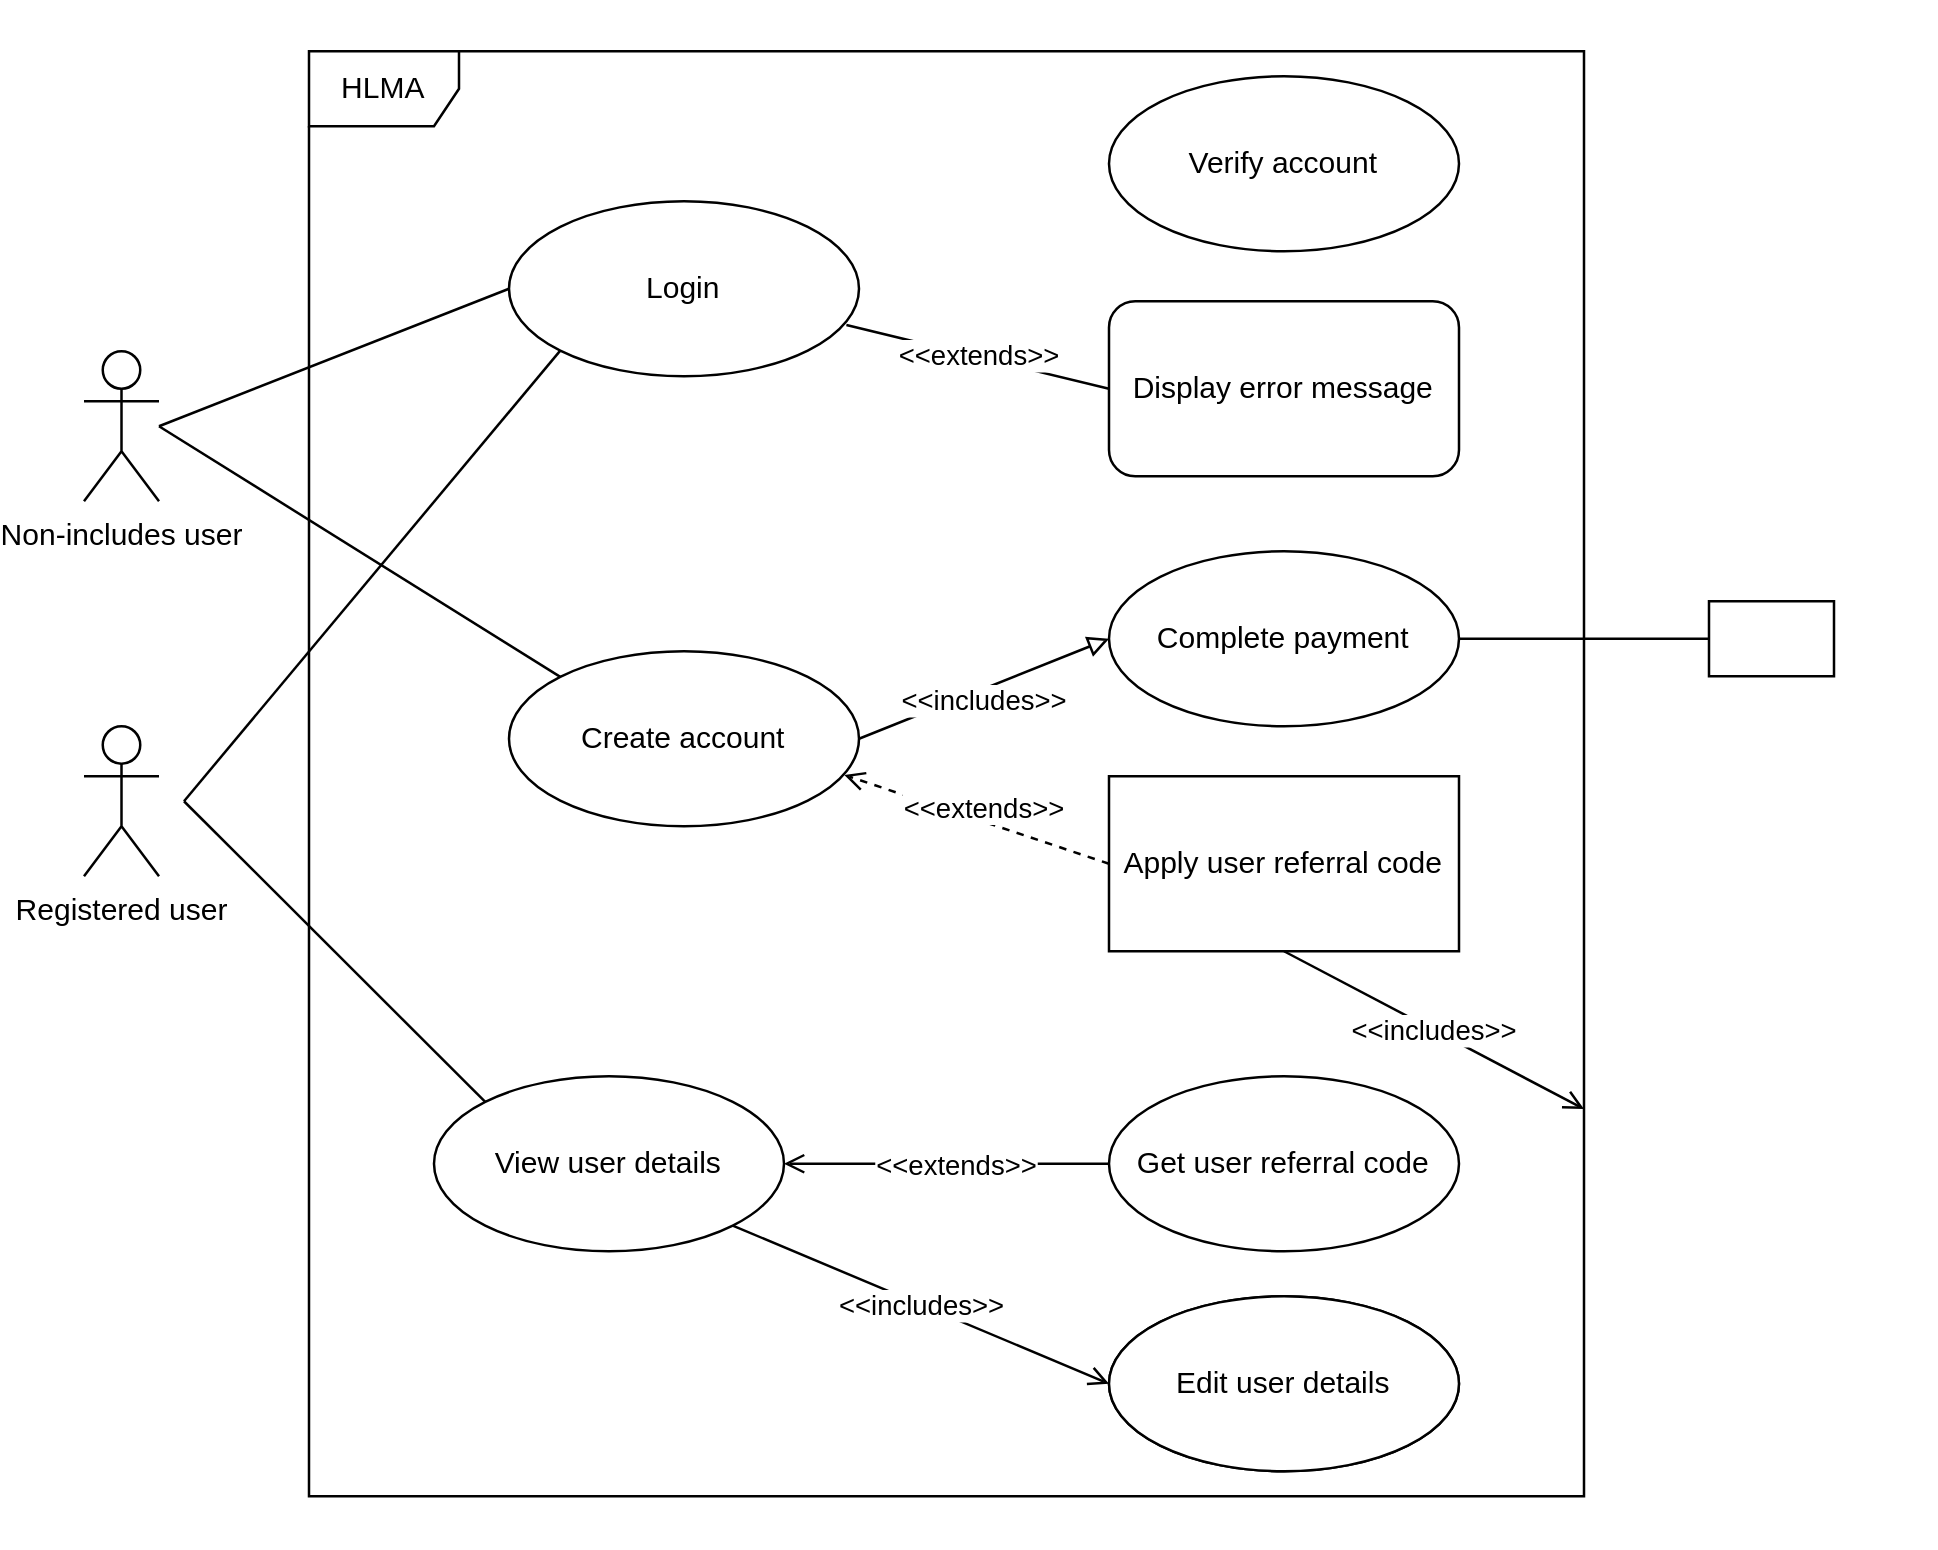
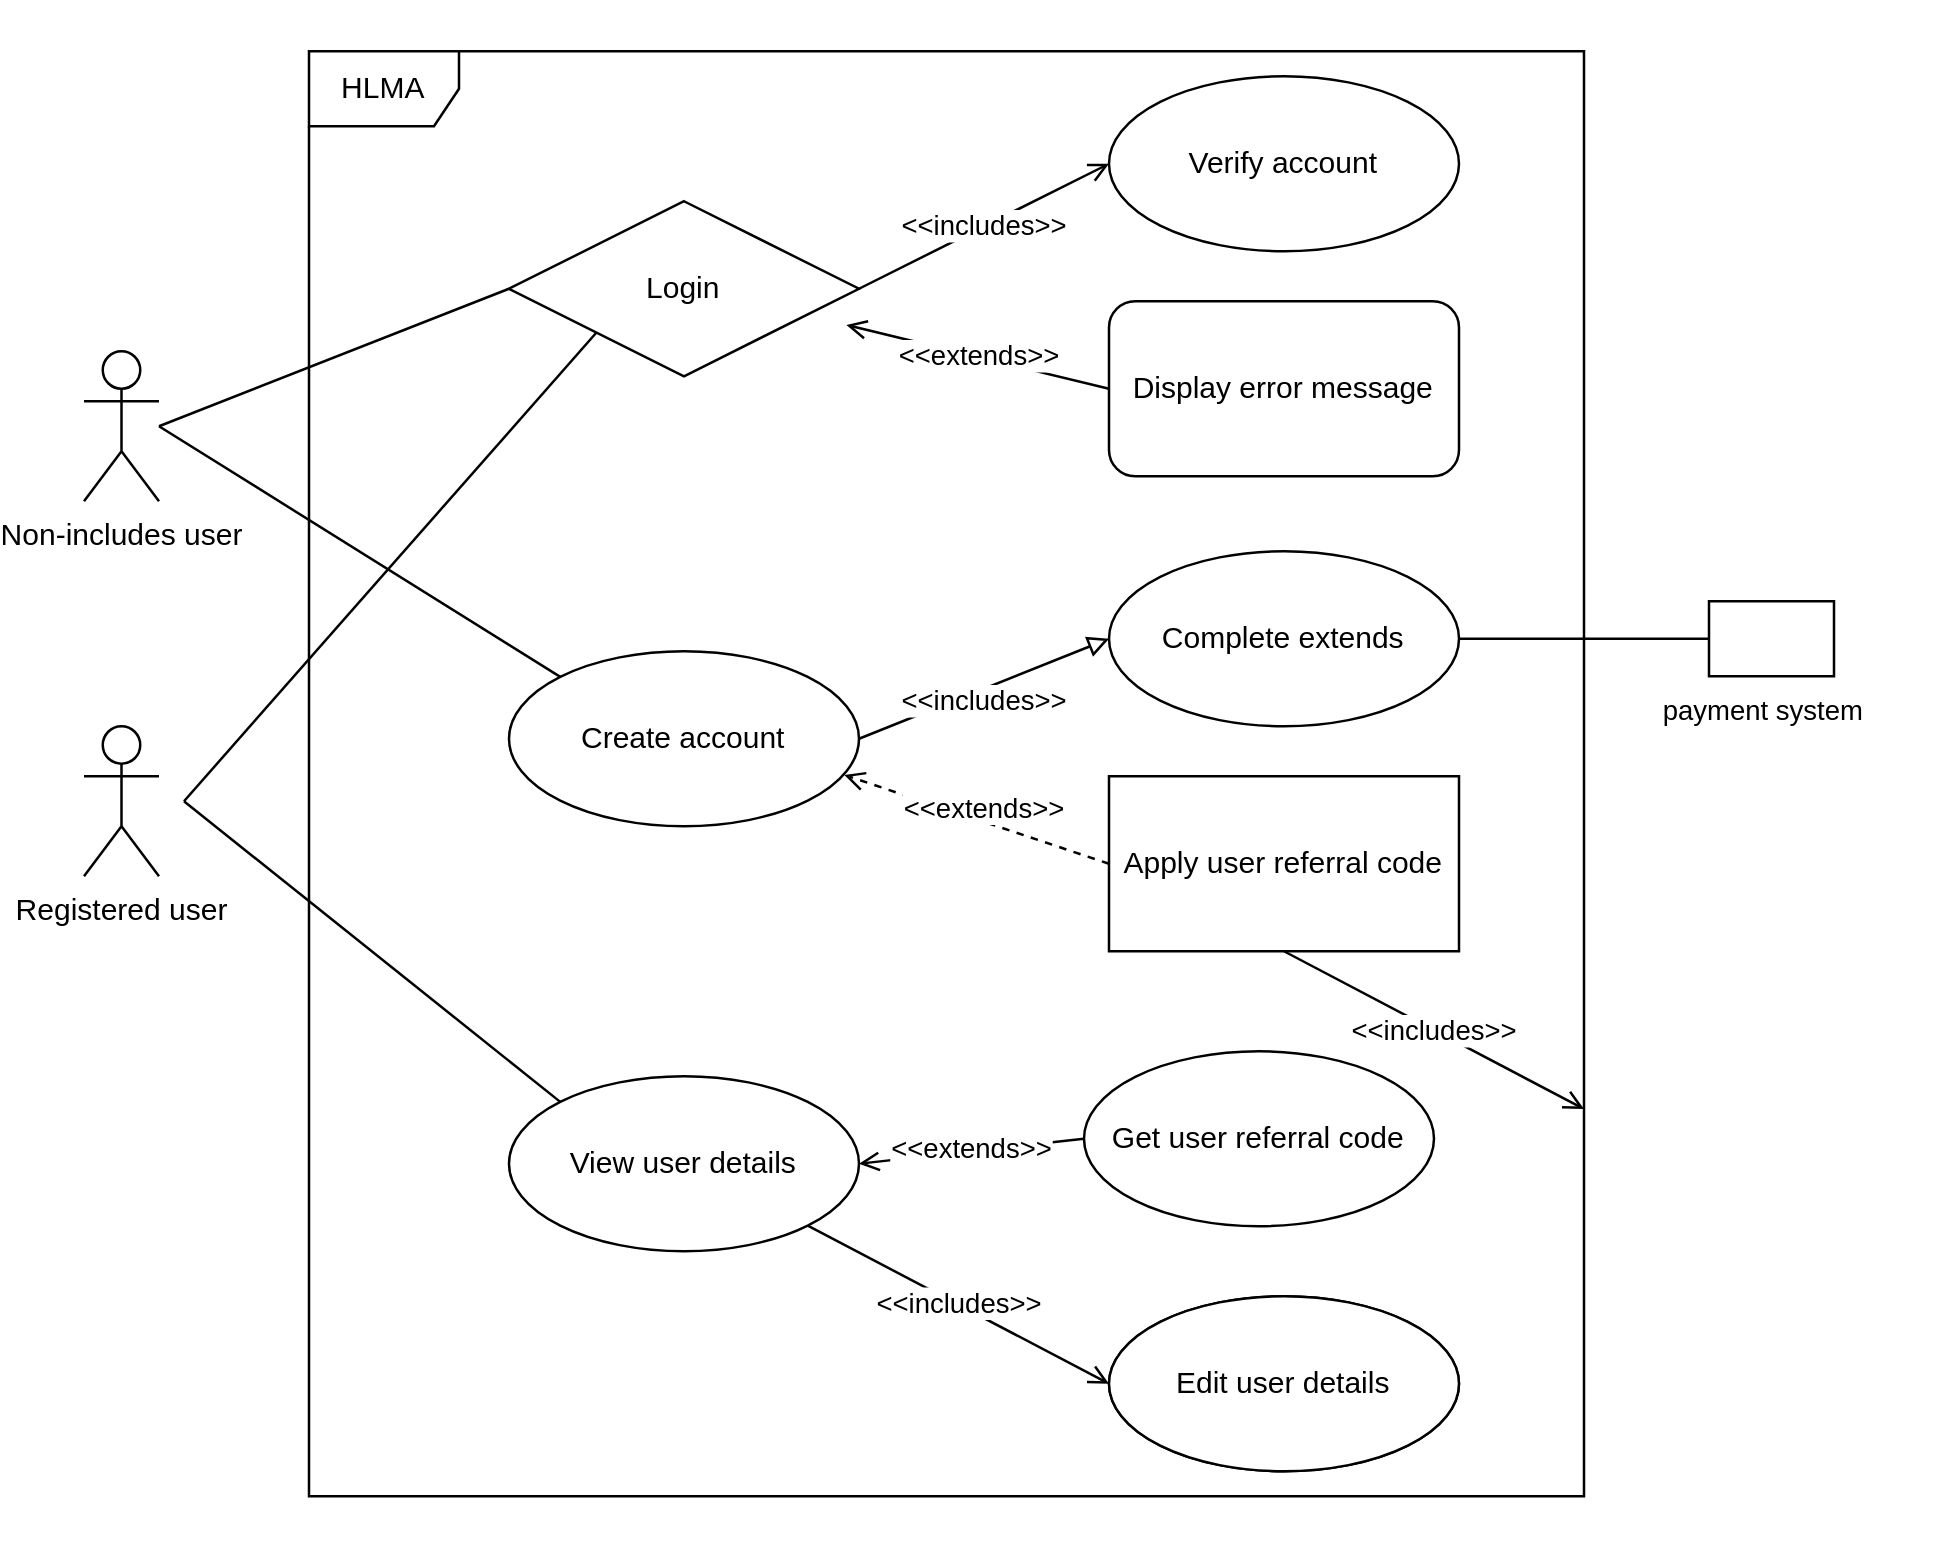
+ <mxCell id="6" value="&amp;lt;&amp;lt;includes&amp;gt;&amp;gt;" style="edgeStyle=none;rounded=0;orthogonalLoop=1;jettySize=auto;html=1;exitX=1;exitY=0.5;exitDx=0;exitDy=0;entryX=0;entryY=0.5;entryDx=0;entryDy=0;endArrow=open;endFill=0;" parent="1" source="7" target="11" edge="1"><mxGeometry relative="1" as="geometry" /></mxCell>
- <mxCell id="7" value="Login" style="ellipse;whiteSpace=wrap;html=1;" parent="1" vertex="1"><mxGeometry x="190" y="80" width="140" height="70" as="geometry" /></mxCell>
+ <mxCell id="7" value="Login" style="rhombus;whiteSpace=wrap;html=1;" parent="1" vertex="1"><mxGeometry x="190" y="80" width="140" height="70" as="geometry" /></mxCell>
- <mxCell id="12" value="&amp;lt;&amp;lt;extends&amp;gt;&amp;gt;" style="edgeStyle=none;rounded=0;orthogonalLoop=1;jettySize=auto;html=1;exitX=0;exitY=0.5;exitDx=0;exitDy=0;entryX=0.964;entryY=0.707;entryDx=0;entryDy=0;entryPerimeter=0;endArrow=none;endFill=0;" parent="1" source="13" target="7" edge="1"><mxGeometry relative="1" as="geometry" /></mxCell>
+ <mxCell id="12" value="&amp;lt;&amp;lt;extends&amp;gt;&amp;gt;" style="edgeStyle=none;rounded=0;orthogonalLoop=1;jettySize=auto;html=1;exitX=0;exitY=0.5;exitDx=0;exitDy=0;entryX=0.964;entryY=0.707;entryDx=0;entryDy=0;entryPerimeter=0;endArrow=open;endFill=0;" parent="1" source="13" target="7" edge="1"><mxGeometry relative="1" as="geometry" /></mxCell>
- <mxCell id="18" value="Complete payment" style="ellipse;whiteSpace=wrap;html=1;" parent="1" vertex="1"><mxGeometry x="430" y="220" width="140" height="70" as="geometry" /></mxCell>
+ <mxCell id="18" value="Complete extends" style="ellipse;whiteSpace=wrap;html=1;" parent="1" vertex="1"><mxGeometry x="430" y="220" width="140" height="70" as="geometry" /></mxCell>
+ <mxCell id="29" value="&lt;span style=&quot;color: rgb(0, 0, 0); font-family: Helvetica; font-size: 11px; font-style: normal; font-variant-ligatures: normal; font-variant-caps: normal; font-weight: 400; letter-spacing: normal; orphans: 2; text-align: center; text-indent: 0px; text-transform: none; widows: 2; word-spacing: 0px; -webkit-text-stroke-width: 0px; background-color: rgb(255, 255, 255); text-decoration-thickness: initial; text-decoration-style: initial; text-decoration-color: initial; float: none; display: inline !important;&quot;&gt;payment system&lt;/span&gt;" style="text;whiteSpace=wrap;html=1;" parent="1" vertex="1"><mxGeometry x="650" y="270" width="90" height="30" as="geometry" /></mxCell>
- <mxCell id="25" value="View user details" style="ellipse;whiteSpace=wrap;html=1;" parent="1" vertex="1"><mxGeometry x="160" y="430" width="140" height="70" as="geometry" /></mxCell>
+ <mxCell id="25" value="View user details" style="ellipse;whiteSpace=wrap;html=1;" parent="1" vertex="1"><mxGeometry x="190" y="430" width="140" height="70" as="geometry" /></mxCell>
- <mxCell id="26" value="Get user referral code" style="ellipse;whiteSpace=wrap;html=1;" parent="1" vertex="1"><mxGeometry x="430" y="430" width="140" height="70" as="geometry" /></mxCell>
+ <mxCell id="26" value="Get user referral code" style="ellipse;whiteSpace=wrap;html=1;" parent="1" vertex="1"><mxGeometry x="420" y="420" width="140" height="70" as="geometry" /></mxCell>
